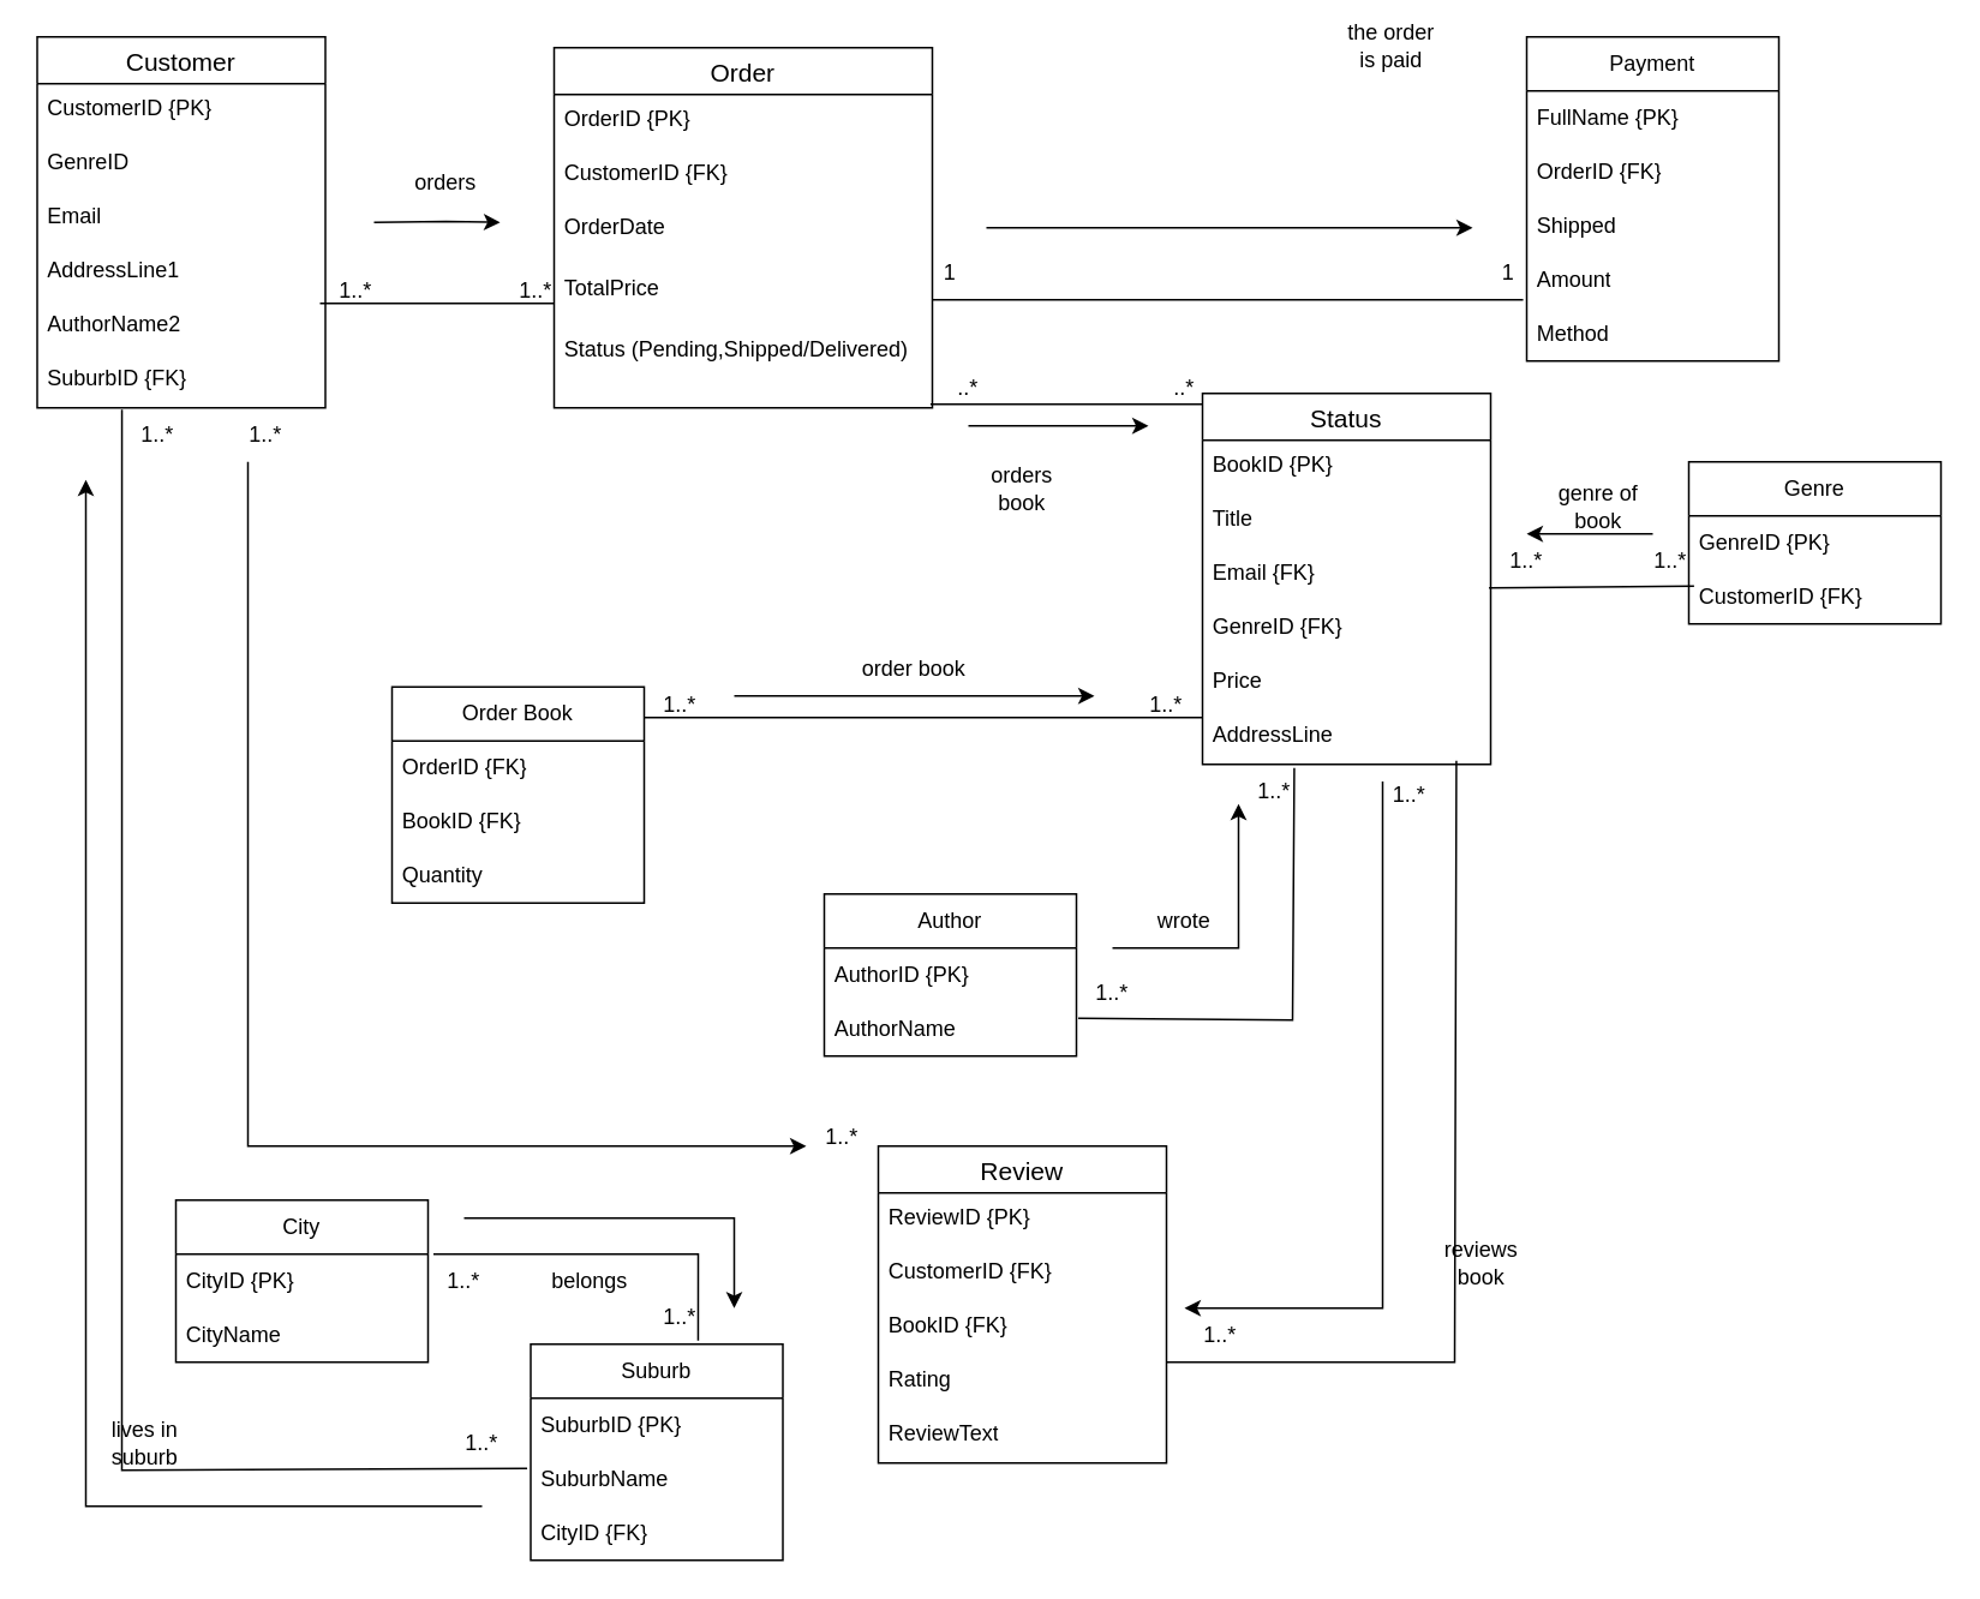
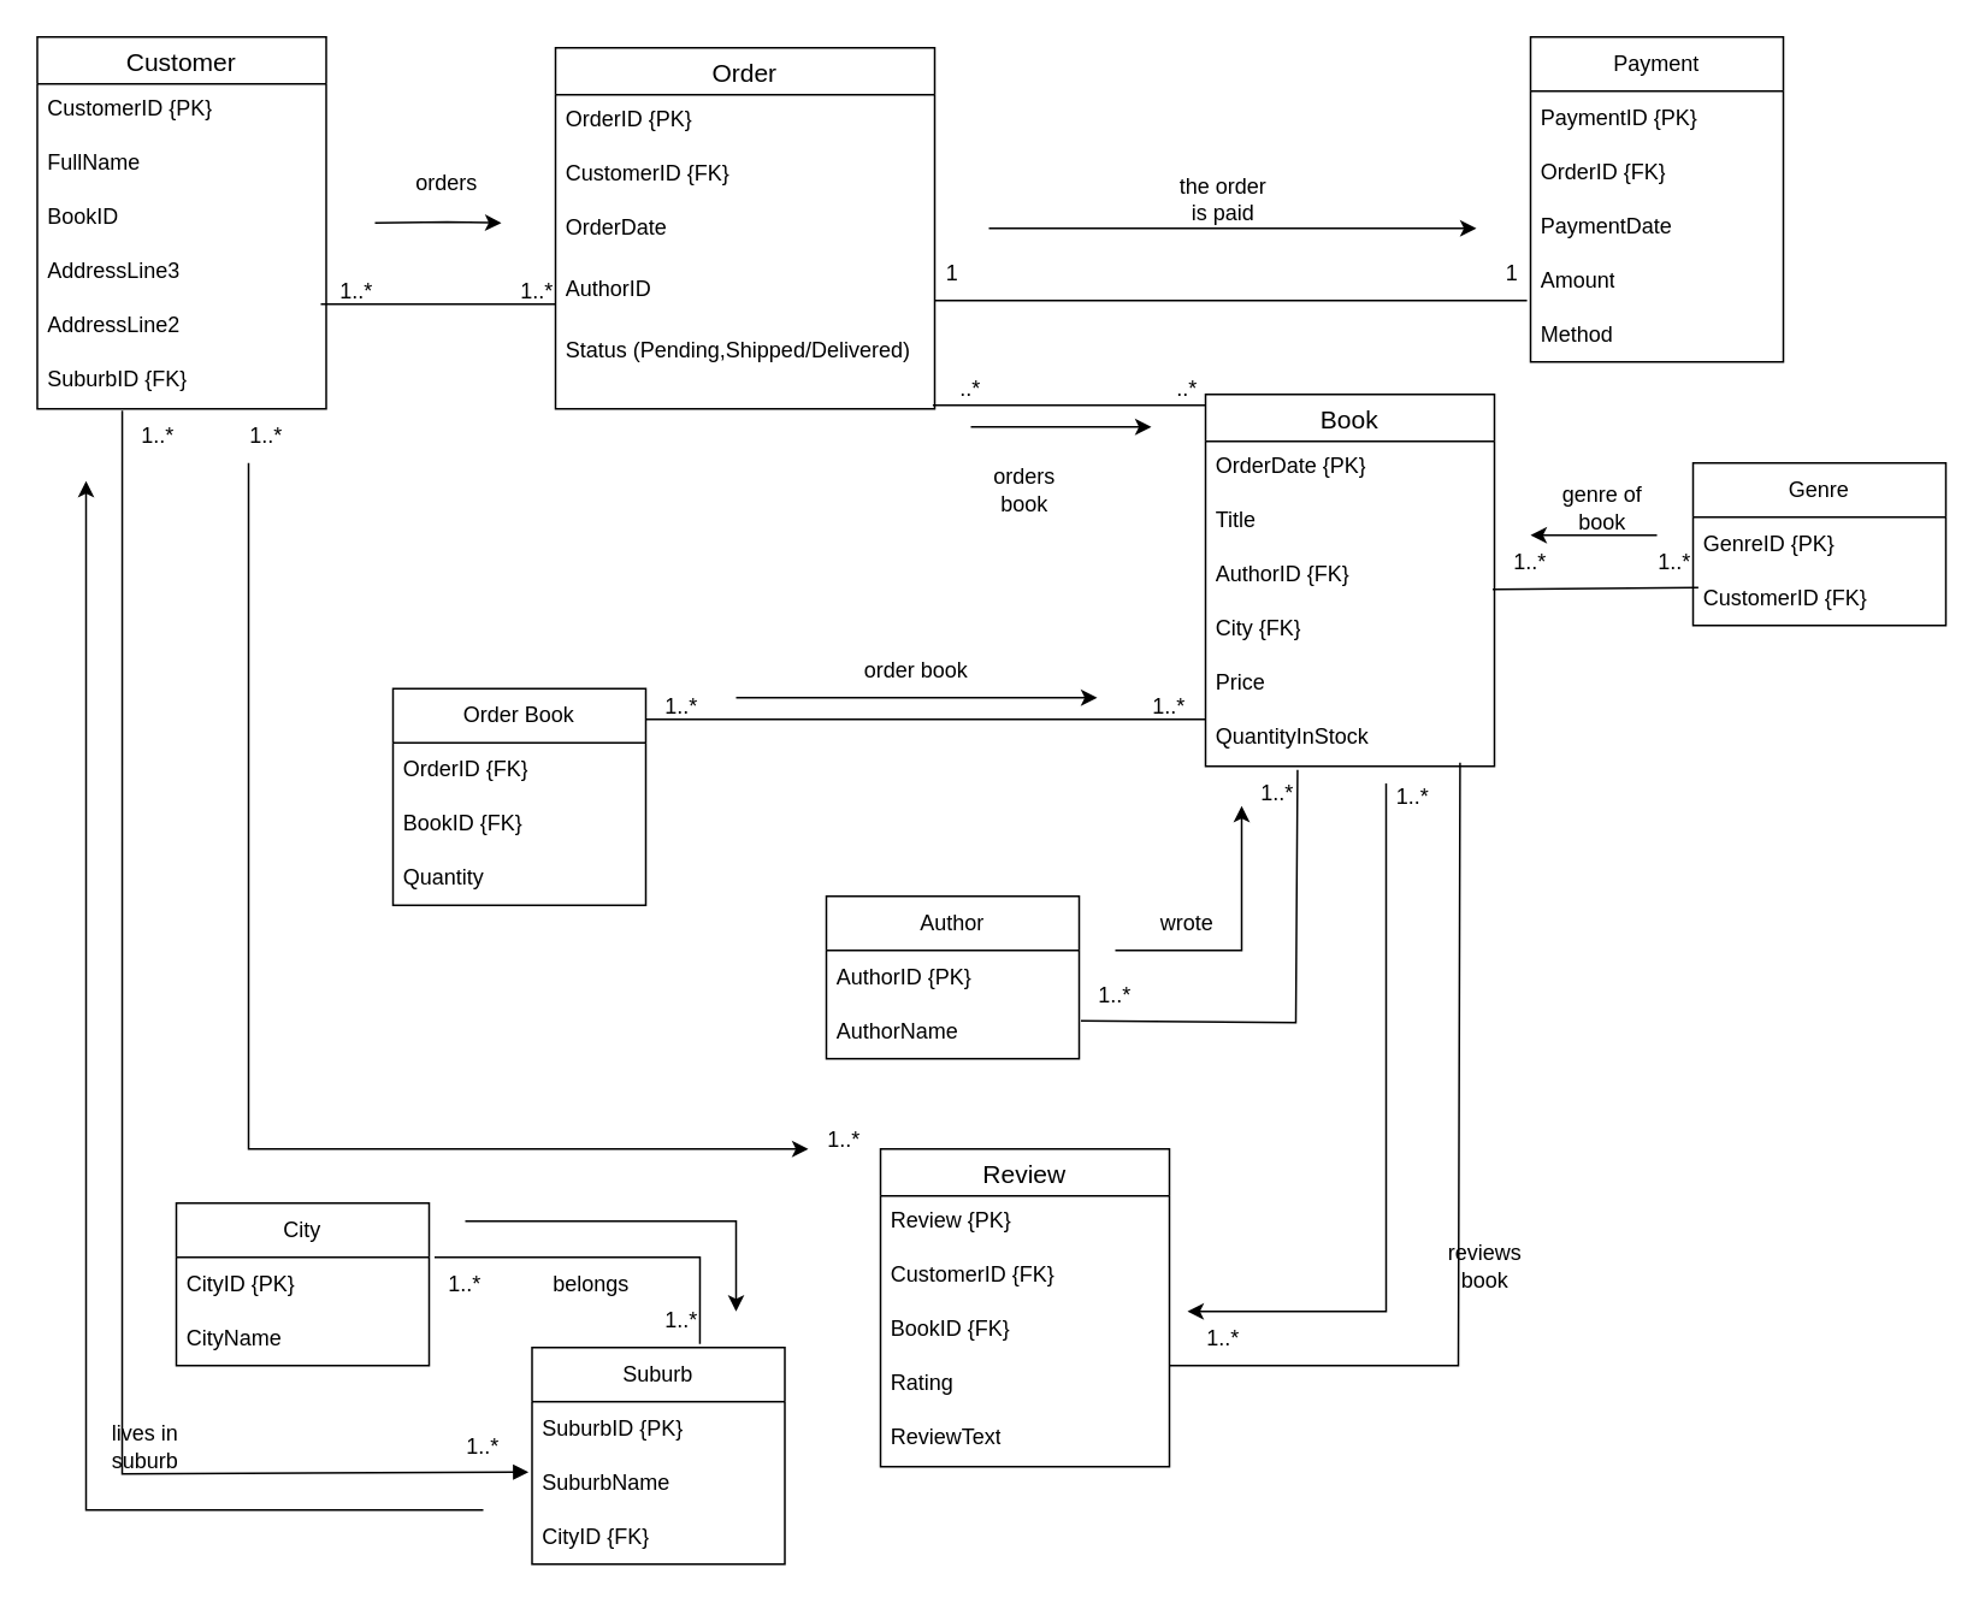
- <mxCell id="39" value="the order&lt;div&gt;is paid&lt;/div&gt;" style="text;html=1;align=center;verticalAlign=middle;whiteSpace=wrap;rounded=0;" parent="1" vertex="1"><mxGeometry x="742" y="10" width="60" height="30" as="geometry" /></mxCell>
+ <mxCell id="39" value="the order&lt;div&gt;is paid&lt;/div&gt;" style="text;html=1;align=center;verticalAlign=middle;whiteSpace=wrap;rounded=0;" parent="1" vertex="1"><mxGeometry x="647" y="95" width="60" height="30" as="geometry" /></mxCell>
- <mxCell id="34" value="FullName {PK}" style="text;strokeColor=none;fillColor=none;align=left;verticalAlign=middle;spacingLeft=4;spacingRight=4;overflow=hidden;points=[[0,0.5],[1,0.5]];portConstraint=eastwest;rotatable=0;whiteSpace=wrap;html=1;" parent="33" vertex="1"><mxGeometry y="30" width="140" height="30" as="geometry" /></mxCell>
+ <mxCell id="34" value="PaymentID {PK}" style="text;strokeColor=none;fillColor=none;align=left;verticalAlign=middle;spacingLeft=4;spacingRight=4;overflow=hidden;points=[[0,0.5],[1,0.5]];portConstraint=eastwest;rotatable=0;whiteSpace=wrap;html=1;" parent="33" vertex="1"><mxGeometry y="30" width="140" height="30" as="geometry" /></mxCell>
- <mxCell id="5" value="GenreID" style="text;strokeColor=none;fillColor=none;spacingLeft=4;spacingRight=4;overflow=hidden;rotatable=0;points=[[0,0.5],[1,0.5]];portConstraint=eastwest;fontSize=12;whiteSpace=wrap;html=1;" parent="3" vertex="1"><mxGeometry y="56" width="160" height="30" as="geometry" /></mxCell>
+ <mxCell id="5" value="FullName" style="text;strokeColor=none;fillColor=none;spacingLeft=4;spacingRight=4;overflow=hidden;rotatable=0;points=[[0,0.5],[1,0.5]];portConstraint=eastwest;fontSize=12;whiteSpace=wrap;html=1;" parent="3" vertex="1"><mxGeometry y="56" width="160" height="30" as="geometry" /></mxCell>
- <mxCell id="6" value="Email" style="text;strokeColor=none;fillColor=none;spacingLeft=4;spacingRight=4;overflow=hidden;rotatable=0;points=[[0,0.5],[1,0.5]];portConstraint=eastwest;fontSize=12;whiteSpace=wrap;html=1;" parent="3" vertex="1"><mxGeometry y="86" width="160" height="30" as="geometry" /></mxCell>
+ <mxCell id="6" value="BookID" style="text;strokeColor=none;fillColor=none;spacingLeft=4;spacingRight=4;overflow=hidden;rotatable=0;points=[[0,0.5],[1,0.5]];portConstraint=eastwest;fontSize=12;whiteSpace=wrap;html=1;" parent="3" vertex="1"><mxGeometry y="86" width="160" height="30" as="geometry" /></mxCell>
- <mxCell id="36" value="Shipped" style="text;strokeColor=none;fillColor=none;align=left;verticalAlign=middle;spacingLeft=4;spacingRight=4;overflow=hidden;points=[[0,0.5],[1,0.5]];portConstraint=eastwest;rotatable=0;whiteSpace=wrap;html=1;" parent="33" vertex="1"><mxGeometry y="90" width="140" height="30" as="geometry" /></mxCell>
+ <mxCell id="36" value="PaymentDate" style="text;strokeColor=none;fillColor=none;align=left;verticalAlign=middle;spacingLeft=4;spacingRight=4;overflow=hidden;points=[[0,0.5],[1,0.5]];portConstraint=eastwest;rotatable=0;whiteSpace=wrap;html=1;" parent="33" vertex="1"><mxGeometry y="90" width="140" height="30" as="geometry" /></mxCell>
- <mxCell id="7" value="AddressLine1" style="text;strokeColor=none;fillColor=none;spacingLeft=4;spacingRight=4;overflow=hidden;rotatable=0;points=[[0,0.5],[1,0.5]];portConstraint=eastwest;fontSize=12;whiteSpace=wrap;html=1;" parent="3" vertex="1"><mxGeometry y="116" width="160" height="30" as="geometry" /></mxCell>
+ <mxCell id="7" value="AddressLine3" style="text;strokeColor=none;fillColor=none;spacingLeft=4;spacingRight=4;overflow=hidden;rotatable=0;points=[[0,0.5],[1,0.5]];portConstraint=eastwest;fontSize=12;whiteSpace=wrap;html=1;" parent="3" vertex="1"><mxGeometry y="116" width="160" height="30" as="geometry" /></mxCell>
- <mxCell id="14" value="TotalPrice" style="text;strokeColor=none;fillColor=none;spacingLeft=4;spacingRight=4;overflow=hidden;rotatable=0;points=[[0,0.5],[1,0.5]];portConstraint=eastwest;fontSize=12;whiteSpace=wrap;html=1;" parent="10" vertex="1"><mxGeometry y="120" width="210" height="34" as="geometry" /></mxCell>
+ <mxCell id="14" value="AuthorID" style="text;strokeColor=none;fillColor=none;spacingLeft=4;spacingRight=4;overflow=hidden;rotatable=0;points=[[0,0.5],[1,0.5]];portConstraint=eastwest;fontSize=12;whiteSpace=wrap;html=1;" parent="10" vertex="1"><mxGeometry y="120" width="210" height="34" as="geometry" /></mxCell>
- <mxCell id="8" value="AuthorName2" style="text;strokeColor=none;fillColor=none;spacingLeft=4;spacingRight=4;overflow=hidden;rotatable=0;points=[[0,0.5],[1,0.5]];portConstraint=eastwest;fontSize=12;whiteSpace=wrap;html=1;" parent="3" vertex="1"><mxGeometry y="146" width="160" height="30" as="geometry" /></mxCell>
+ <mxCell id="8" value="AddressLine2" style="text;strokeColor=none;fillColor=none;spacingLeft=4;spacingRight=4;overflow=hidden;rotatable=0;points=[[0,0.5],[1,0.5]];portConstraint=eastwest;fontSize=12;whiteSpace=wrap;html=1;" parent="3" vertex="1"><mxGeometry y="146" width="160" height="30" as="geometry" /></mxCell>
- <mxCell id="22" value="Status" style="swimlane;fontStyle=0;childLayout=stackLayout;horizontal=1;startSize=26;horizontalStack=0;resizeParent=1;resizeParentMax=0;resizeLast=0;collapsible=1;marginBottom=0;align=center;fontSize=14;" parent="1" vertex="1"><mxGeometry x="667" y="218" width="160" height="206" as="geometry" /></mxCell>
+ <mxCell id="22" value="Book" style="swimlane;fontStyle=0;childLayout=stackLayout;horizontal=1;startSize=26;horizontalStack=0;resizeParent=1;resizeParentMax=0;resizeLast=0;collapsible=1;marginBottom=0;align=center;fontSize=14;" parent="1" vertex="1"><mxGeometry x="667" y="218" width="160" height="206" as="geometry" /></mxCell>
- <mxCell id="23" value="BookID {PK}" style="text;strokeColor=none;fillColor=none;spacingLeft=4;spacingRight=4;overflow=hidden;rotatable=0;points=[[0,0.5],[1,0.5]];portConstraint=eastwest;fontSize=12;whiteSpace=wrap;html=1;" parent="22" vertex="1"><mxGeometry y="26" width="160" height="30" as="geometry" /></mxCell>
+ <mxCell id="23" value="OrderDate {PK}" style="text;strokeColor=none;fillColor=none;spacingLeft=4;spacingRight=4;overflow=hidden;rotatable=0;points=[[0,0.5],[1,0.5]];portConstraint=eastwest;fontSize=12;whiteSpace=wrap;html=1;" parent="22" vertex="1"><mxGeometry y="26" width="160" height="30" as="geometry" /></mxCell>
- <mxCell id="25" value="Email {FK}" style="text;strokeColor=none;fillColor=none;spacingLeft=4;spacingRight=4;overflow=hidden;rotatable=0;points=[[0,0.5],[1,0.5]];portConstraint=eastwest;fontSize=12;whiteSpace=wrap;html=1;" parent="22" vertex="1"><mxGeometry y="86" width="160" height="30" as="geometry" /></mxCell>
+ <mxCell id="25" value="AuthorID {FK}" style="text;strokeColor=none;fillColor=none;spacingLeft=4;spacingRight=4;overflow=hidden;rotatable=0;points=[[0,0.5],[1,0.5]];portConstraint=eastwest;fontSize=12;whiteSpace=wrap;html=1;" parent="22" vertex="1"><mxGeometry y="86" width="160" height="30" as="geometry" /></mxCell>
- <mxCell id="26" value="GenreID {FK}" style="text;strokeColor=none;fillColor=none;spacingLeft=4;spacingRight=4;overflow=hidden;rotatable=0;points=[[0,0.5],[1,0.5]];portConstraint=eastwest;fontSize=12;whiteSpace=wrap;html=1;" parent="22" vertex="1"><mxGeometry y="116" width="160" height="30" as="geometry" /></mxCell>
+ <mxCell id="26" value="City {FK}" style="text;strokeColor=none;fillColor=none;spacingLeft=4;spacingRight=4;overflow=hidden;rotatable=0;points=[[0,0.5],[1,0.5]];portConstraint=eastwest;fontSize=12;whiteSpace=wrap;html=1;" parent="22" vertex="1"><mxGeometry y="116" width="160" height="30" as="geometry" /></mxCell>
- <mxCell id="28" value="AddressLine" style="text;strokeColor=none;fillColor=none;spacingLeft=4;spacingRight=4;overflow=hidden;rotatable=0;points=[[0,0.5],[1,0.5]];portConstraint=eastwest;fontSize=12;whiteSpace=wrap;html=1;" parent="22" vertex="1"><mxGeometry y="176" width="160" height="30" as="geometry" /></mxCell>
+ <mxCell id="28" value="QuantityInStock" style="text;strokeColor=none;fillColor=none;spacingLeft=4;spacingRight=4;overflow=hidden;rotatable=0;points=[[0,0.5],[1,0.5]];portConstraint=eastwest;fontSize=12;whiteSpace=wrap;html=1;" parent="22" vertex="1"><mxGeometry y="176" width="160" height="30" as="geometry" /></mxCell>
- <mxCell id="17" value="ReviewID {PK}" style="text;strokeColor=none;fillColor=none;spacingLeft=4;spacingRight=4;overflow=hidden;rotatable=0;points=[[0,0.5],[1,0.5]];portConstraint=eastwest;fontSize=12;whiteSpace=wrap;html=1;" parent="16" vertex="1"><mxGeometry y="26" width="160" height="30" as="geometry" /></mxCell>
+ <mxCell id="17" value="Review {PK}" style="text;strokeColor=none;fillColor=none;spacingLeft=4;spacingRight=4;overflow=hidden;rotatable=0;points=[[0,0.5],[1,0.5]];portConstraint=eastwest;fontSize=12;whiteSpace=wrap;html=1;" parent="16" vertex="1"><mxGeometry y="26" width="160" height="30" as="geometry" /></mxCell>
- <mxCell id="64" value="" style="endArrow=none;html=1;rounded=0;exitX=0.294;exitY=1.033;exitDx=0;exitDy=0;exitPerimeter=0;entryX=-0.014;entryY=0.3;entryDx=0;entryDy=0;entryPerimeter=0;" parent="1" source="9" target="47" edge="1"><mxGeometry width="50" height="50" relative="1" as="geometry"><mxPoint x="117" y="416" as="sourcePoint" /><mxPoint x="267" y="816" as="targetPoint" /><Array as="points"><mxPoint x="67" y="816" /></Array></mxGeometry></mxCell>
+ <mxCell id="64" value="" style="endArrow=block;html=1;rounded=0;exitX=0.294;exitY=1.033;exitDx=0;exitDy=0;exitPerimeter=0;entryX=-0.014;entryY=0.3;entryDx=0;entryDy=0;entryPerimeter=0;" parent="1" source="9" target="47" edge="1"><mxGeometry width="50" height="50" relative="1" as="geometry"><mxPoint x="117" y="416" as="sourcePoint" /><mxPoint x="267" y="816" as="targetPoint" /><Array as="points"><mxPoint x="67" y="816" /></Array></mxGeometry></mxCell>
